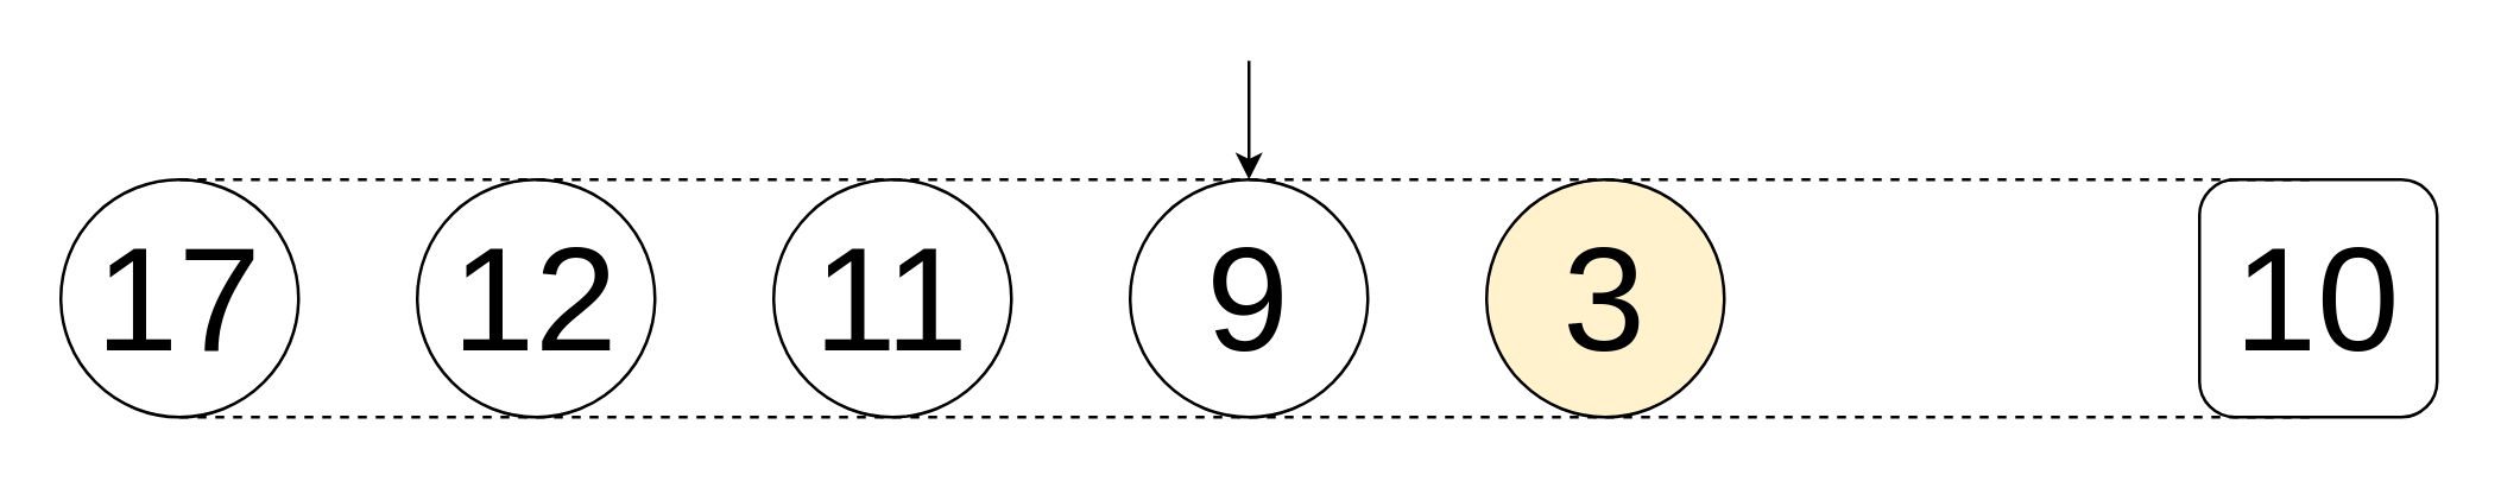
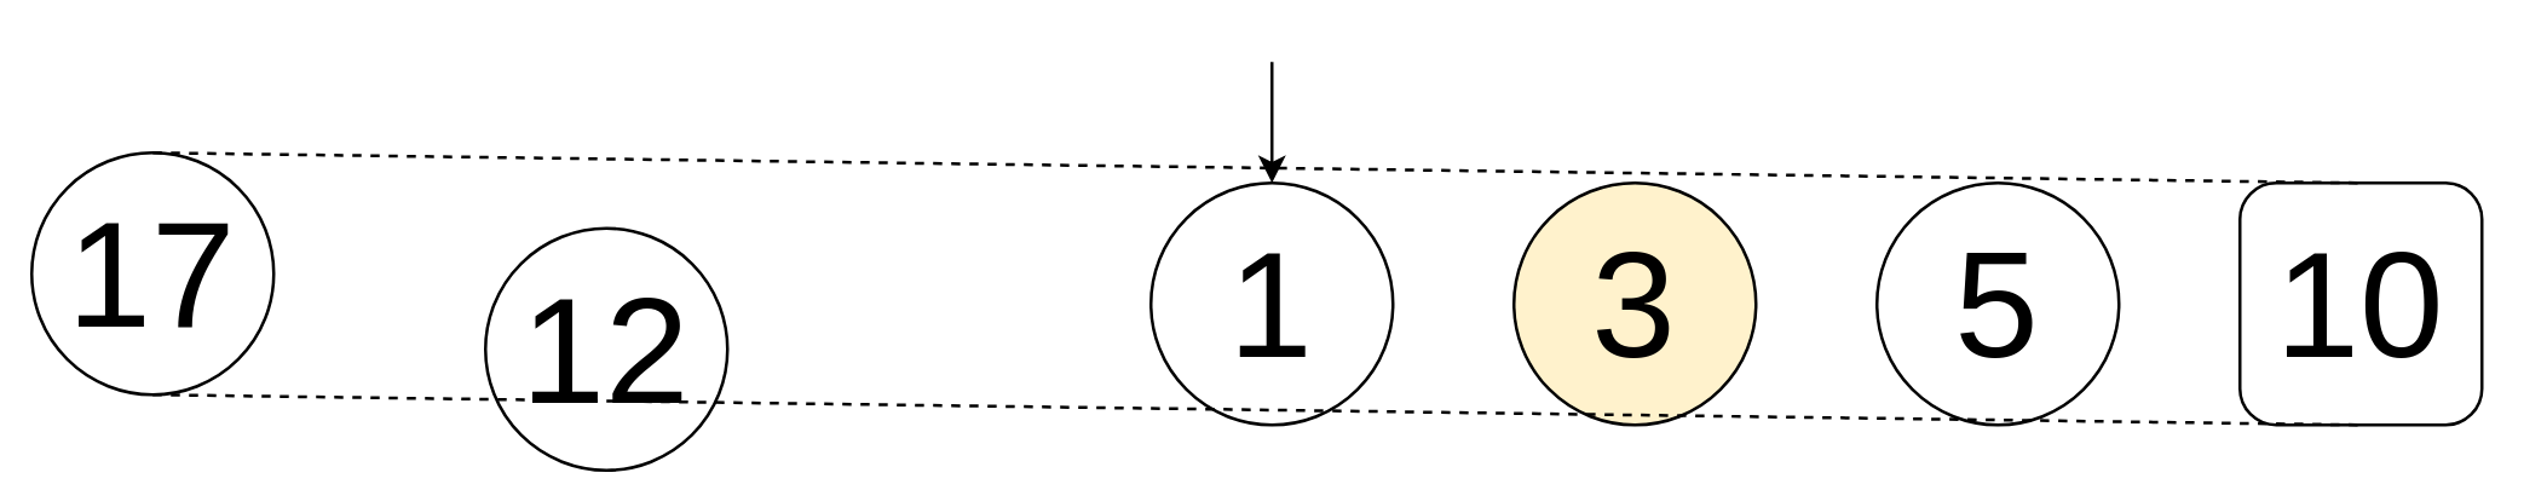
- <mxCell id="6" value="&lt;font style=&quot;font-size: 50px&quot;&gt;17&lt;/font&gt;" style="ellipse;whiteSpace=wrap;html=1;aspect=fixed;" vertex="1" parent="1"><mxGeometry y="60" width="80" height="80" as="geometry" x="20" /></mxCell>
+ <mxCell id="6" value="&lt;font style=&quot;font-size: 50px&quot;&gt;17&lt;/font&gt;" style="ellipse;whiteSpace=wrap;html=1;aspect=fixed;" vertex="1" parent="1"><mxGeometry x="10" y="50" width="80" height="80" as="geometry" /></mxCell>
- <mxCell id="5" value="&lt;font style=&quot;font-size: 50px&quot;&gt;12&lt;/font&gt;" style="ellipse;whiteSpace=wrap;html=1;aspect=fixed;" vertex="1" parent="1"><mxGeometry x="140" y="60" width="80" height="80" as="geometry" /></mxCell>
+ <mxCell id="5" value="&lt;font style=&quot;font-size: 50px&quot;&gt;12&lt;/font&gt;" style="ellipse;whiteSpace=wrap;html=1;aspect=fixed;" vertex="1" parent="1"><mxGeometry x="160" y="75" width="80" height="80" as="geometry" /></mxCell>
- <mxCell id="7" value="&lt;font style=&quot;font-size: 50px&quot;&gt;11&lt;/font&gt;" style="ellipse;whiteSpace=wrap;html=1;aspect=fixed;" vertex="1" parent="1"><mxGeometry x="260" y="60" width="80" height="80" as="geometry" /></mxCell>
- <mxCell id="8" value="&lt;font style=&quot;font-size: 50px&quot;&gt;9&lt;/font&gt;" style="ellipse;whiteSpace=wrap;html=1;aspect=fixed;" vertex="1" parent="1"><mxGeometry x="380" y="60" width="80" height="80" as="geometry" /></mxCell>
+ <mxCell id="8" value="&lt;font style=&quot;font-size: 50px&quot;&gt;1&lt;/font&gt;" style="ellipse;whiteSpace=wrap;html=1;aspect=fixed;" vertex="1" parent="1"><mxGeometry x="380" y="60" width="80" height="80" as="geometry" /></mxCell>
+ <mxCell id="3" value="&lt;font style=&quot;font-size: 50px&quot;&gt;5&lt;/font&gt;" style="ellipse;whiteSpace=wrap;html=1;aspect=fixed;" vertex="1" parent="1"><mxGeometry x="620" y="60" width="80" height="80" as="geometry" /></mxCell>
